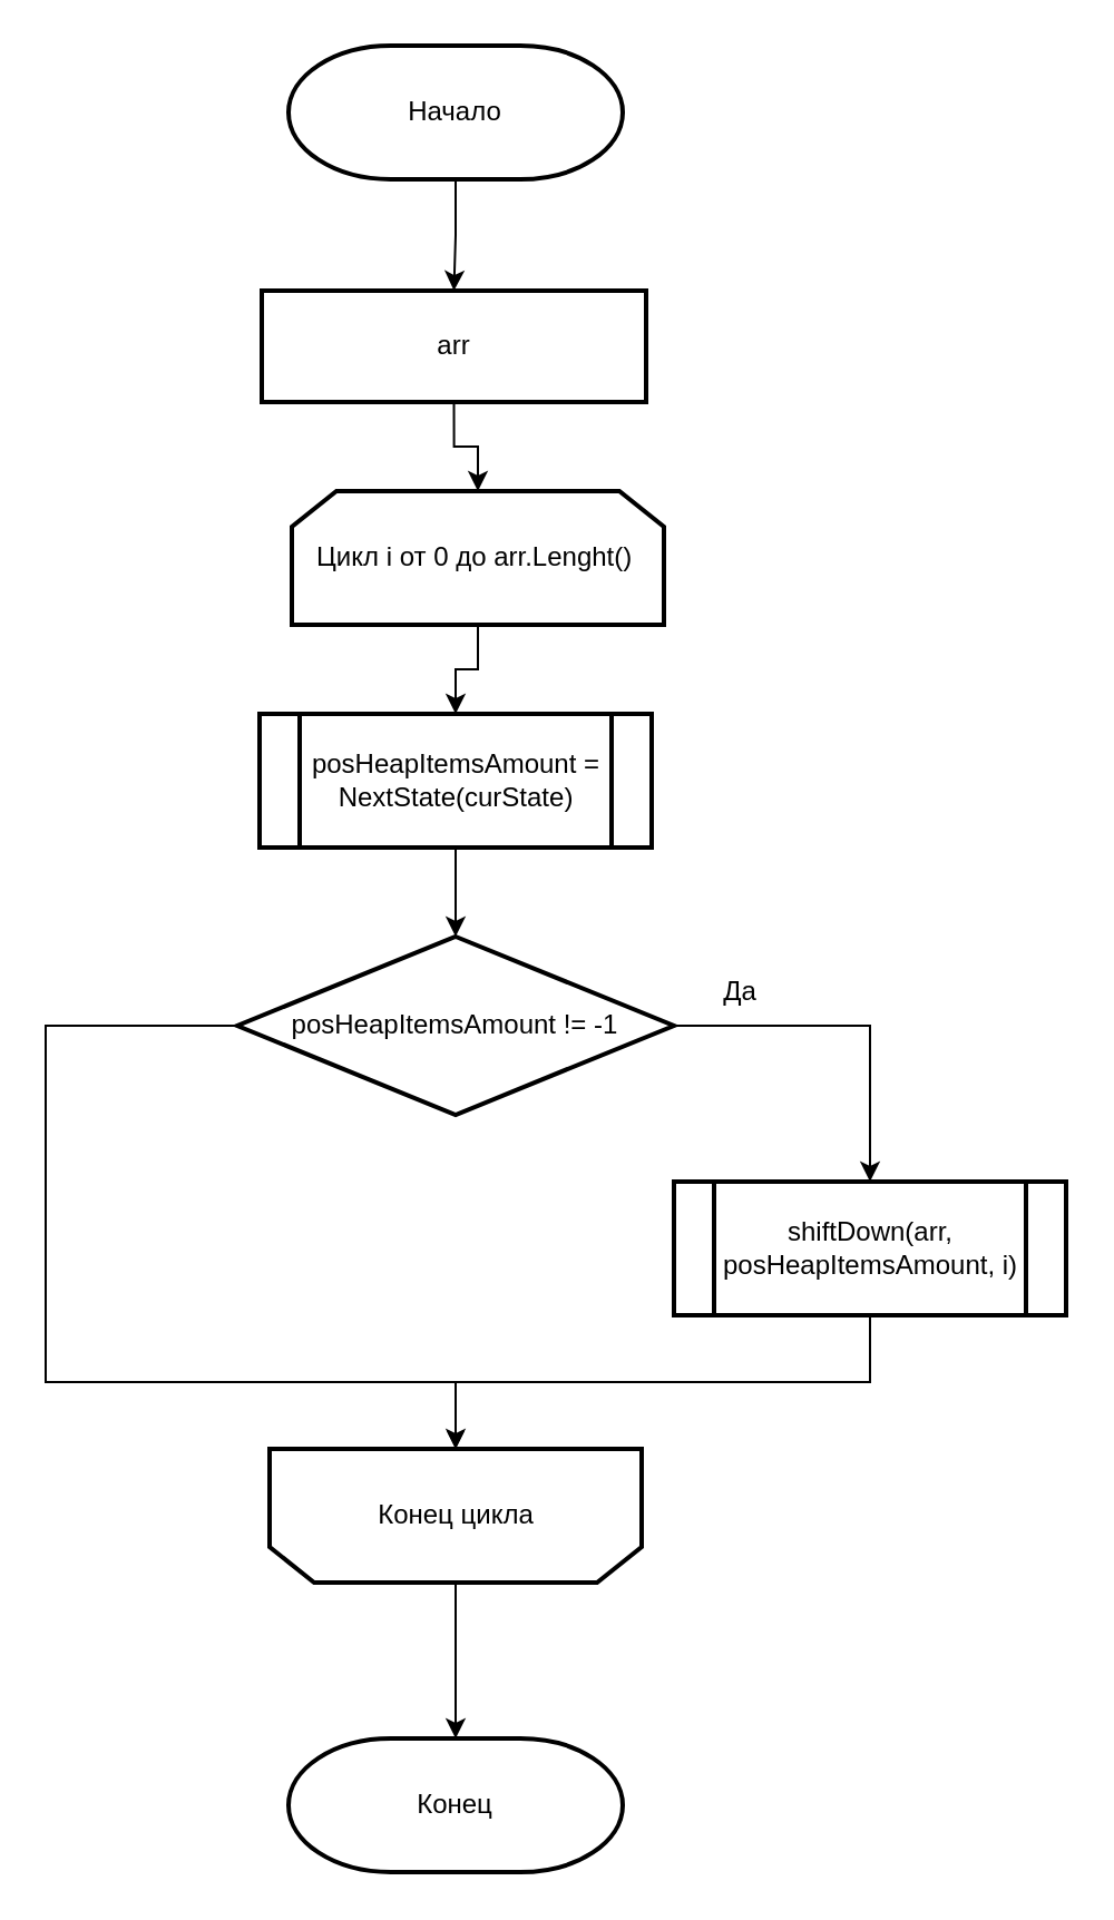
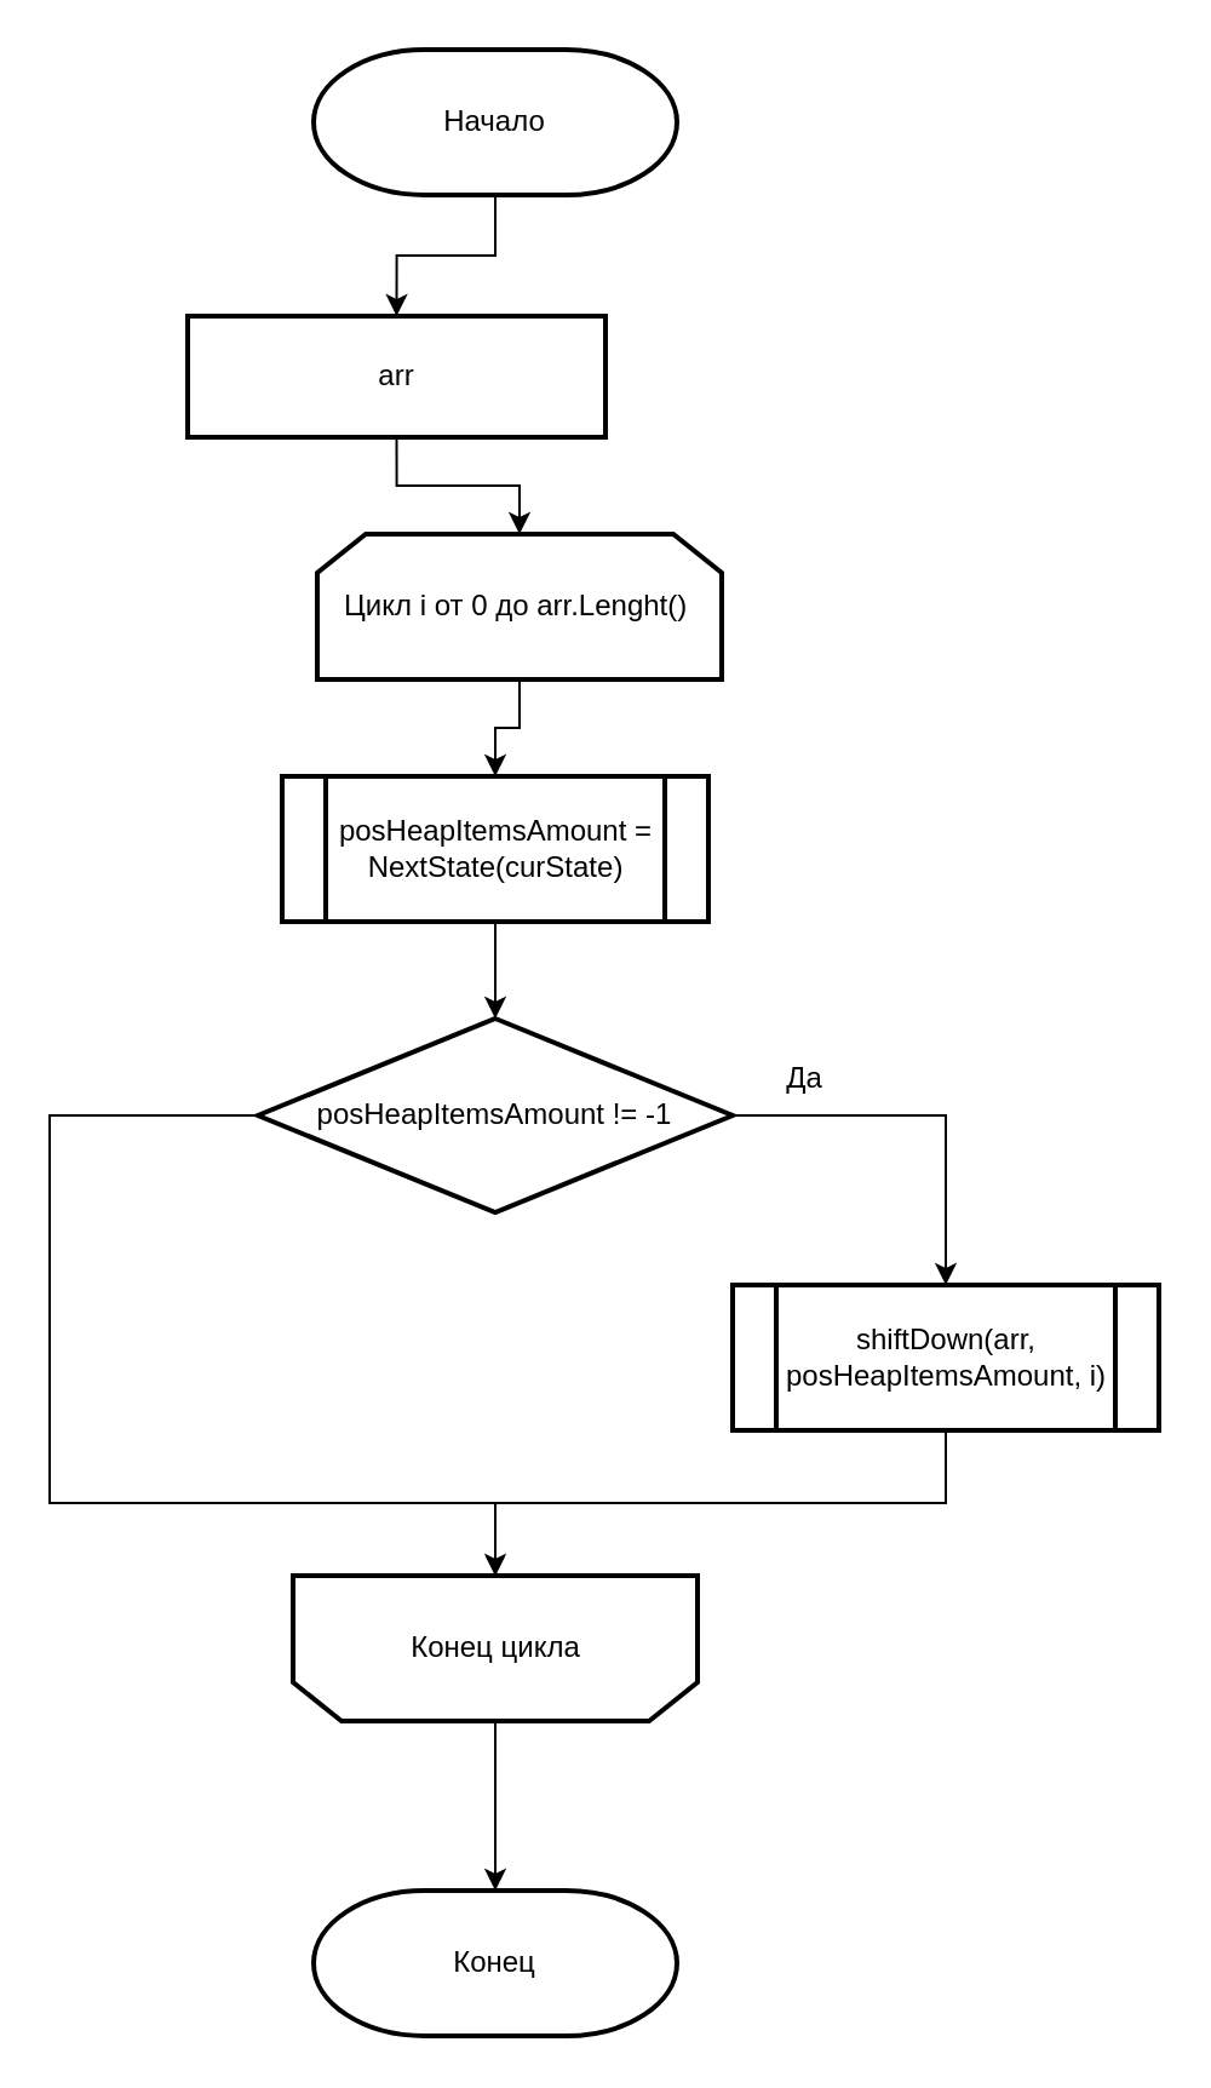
- <mxCell id="8" value="arr" style="rounded=0;whiteSpace=wrap;html=1;absoluteArcSize=1;arcSize=14;strokeWidth=2;" parent="1" vertex="1"><mxGeometry x="117" y="130" width="172.5" height="50" as="geometry" /></mxCell>
+ <mxCell id="8" value="arr" style="rounded=0;whiteSpace=wrap;html=1;absoluteArcSize=1;arcSize=14;strokeWidth=2;" parent="1" vertex="1"><mxGeometry x="77" y="130" width="172.5" height="50" as="geometry" /></mxCell>
